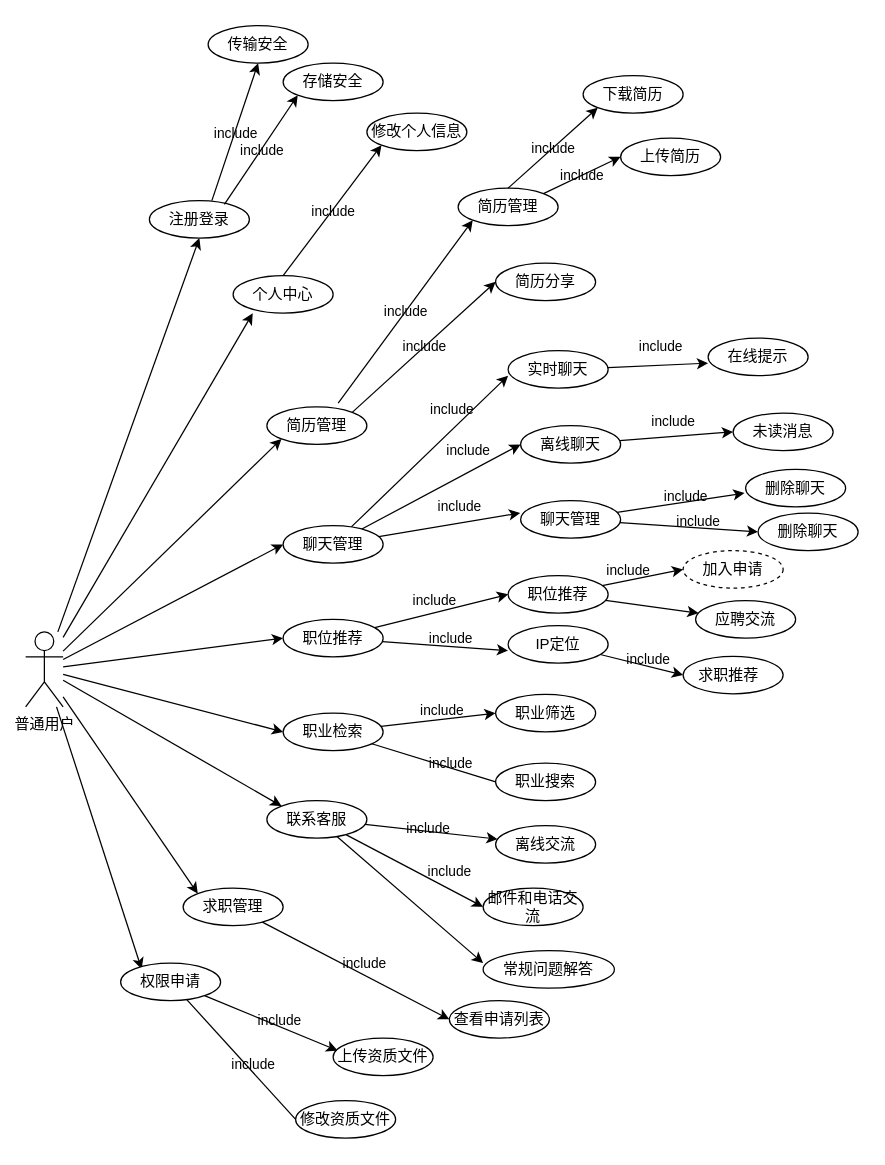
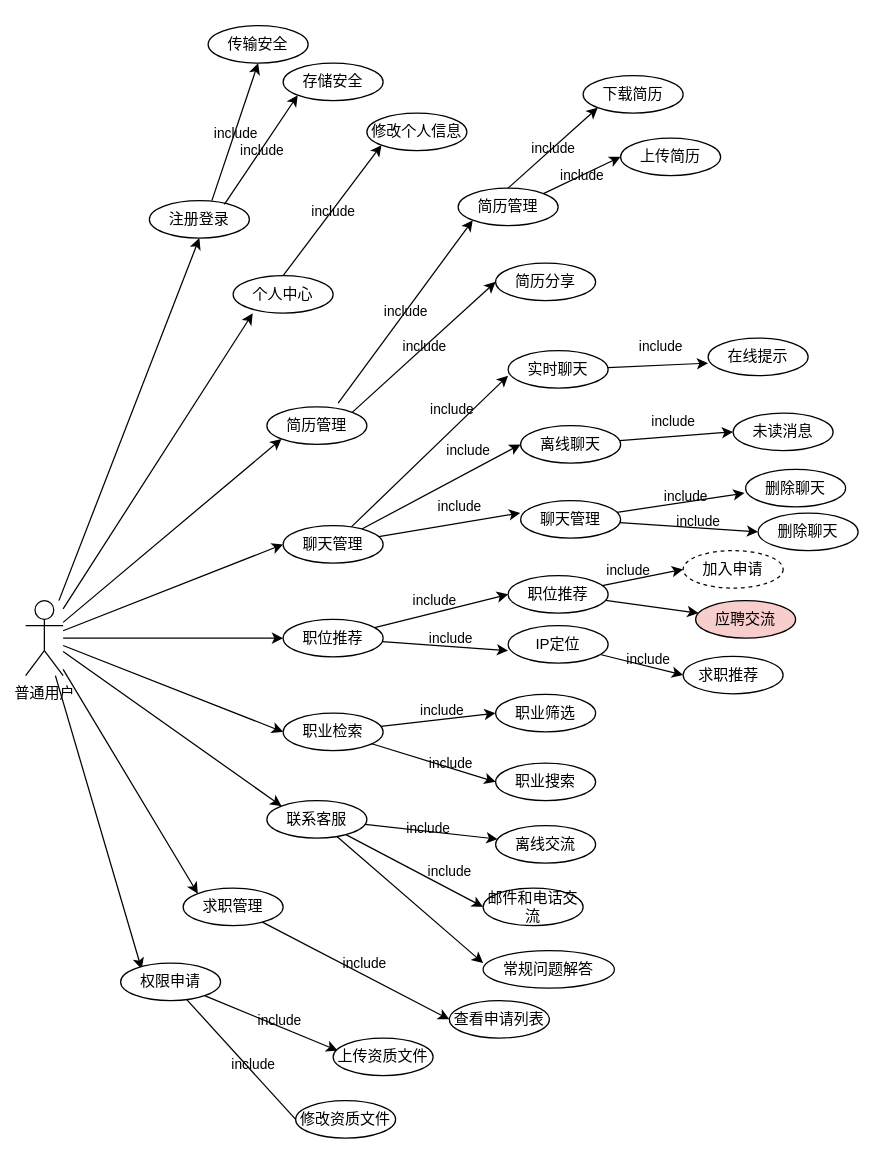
- <mxCell id="79" value="应聘交流" style="ellipse;whiteSpace=wrap;html=1;labelBackgroundColor=none;" parent="1" vertex="1"><mxGeometry x="556" y="480" width="80" height="30" as="geometry" /></mxCell>
+ <mxCell id="79" value="应聘交流" style="ellipse;whiteSpace=wrap;html=1;labelBackgroundColor=none;fillColor=#f8cecc;" parent="1" vertex="1"><mxGeometry x="556" y="480" width="80" height="30" as="geometry" /></mxCell>
- <mxCell id="11" value="普通用户" style="shape=umlActor;verticalLabelPosition=bottom;verticalAlign=top;html=1;outlineConnect=0;labelBackgroundColor=none;" parent="1" vertex="1"><mxGeometry x="20" y="505" width="30" height="60" as="geometry" /></mxCell>
+ <mxCell id="11" value="普通用户" style="shape=umlActor;verticalLabelPosition=bottom;verticalAlign=top;html=1;outlineConnect=0;labelBackgroundColor=none;" parent="1" vertex="1"><mxGeometry x="20" y="480" width="30" height="60" as="geometry" /></mxCell>
- <mxCell id="25" style="edgeStyle=none;html=1;entryX=0;entryY=0.5;entryDx=0;entryDy=0;labelBackgroundColor=none;endArrow=none;" parent="1" source="26" target="75" edge="1"><mxGeometry relative="1" as="geometry" /></mxCell>
+ <mxCell id="25" style="edgeStyle=none;html=1;entryX=0;entryY=0.5;entryDx=0;entryDy=0;labelBackgroundColor=none;" parent="1" source="26" target="75" edge="1"><mxGeometry relative="1" as="geometry" /></mxCell>
